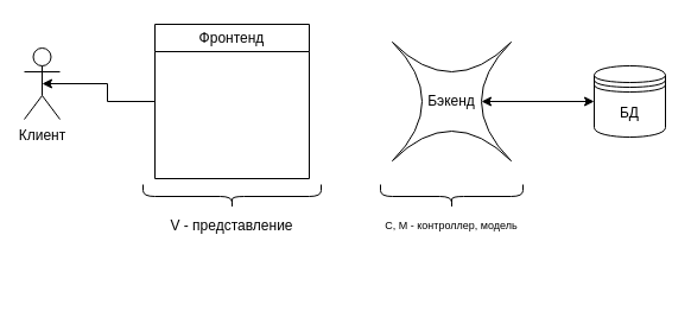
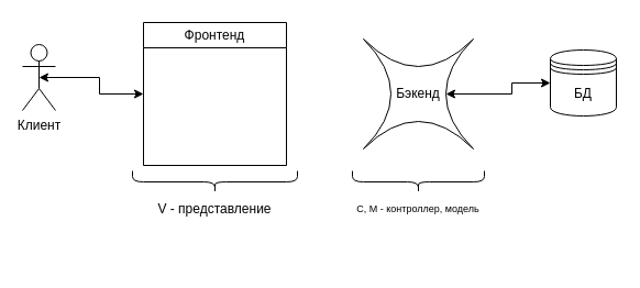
- <mxCell id="2" style="edgeStyle=orthogonalEdgeStyle;rounded=0;orthogonalLoop=1;jettySize=auto;html=1;exitX=0.5;exitY=0.5;exitDx=0;exitDy=0;exitPerimeter=0;entryX=0;entryY=0.5;entryDx=0;entryDy=0;startArrow=classic;startFill=1;endArrow=none;" edge="1" parent="1" source="3" target="4"><mxGeometry relative="1" as="geometry" /></mxCell>
+ <mxCell id="2" style="edgeStyle=orthogonalEdgeStyle;rounded=0;orthogonalLoop=1;jettySize=auto;html=1;exitX=0.5;exitY=0.5;exitDx=0;exitDy=0;exitPerimeter=0;entryX=0;entryY=0.5;entryDx=0;entryDy=0;startArrow=classic;startFill=1;" edge="1" parent="1" source="3" target="4"><mxGeometry relative="1" as="geometry" /></mxCell>
- <mxCell id="5" value="БД" style="shape=datastore;whiteSpace=wrap;html=1;" vertex="1" parent="1"><mxGeometry x="500" y="55" width="60" height="60" as="geometry" /></mxCell>
+ <mxCell id="5" value="БД" style="shape=datastore;whiteSpace=wrap;html=1;" vertex="1" parent="1"><mxGeometry x="500" y="45" width="60" height="60" as="geometry" /></mxCell>
